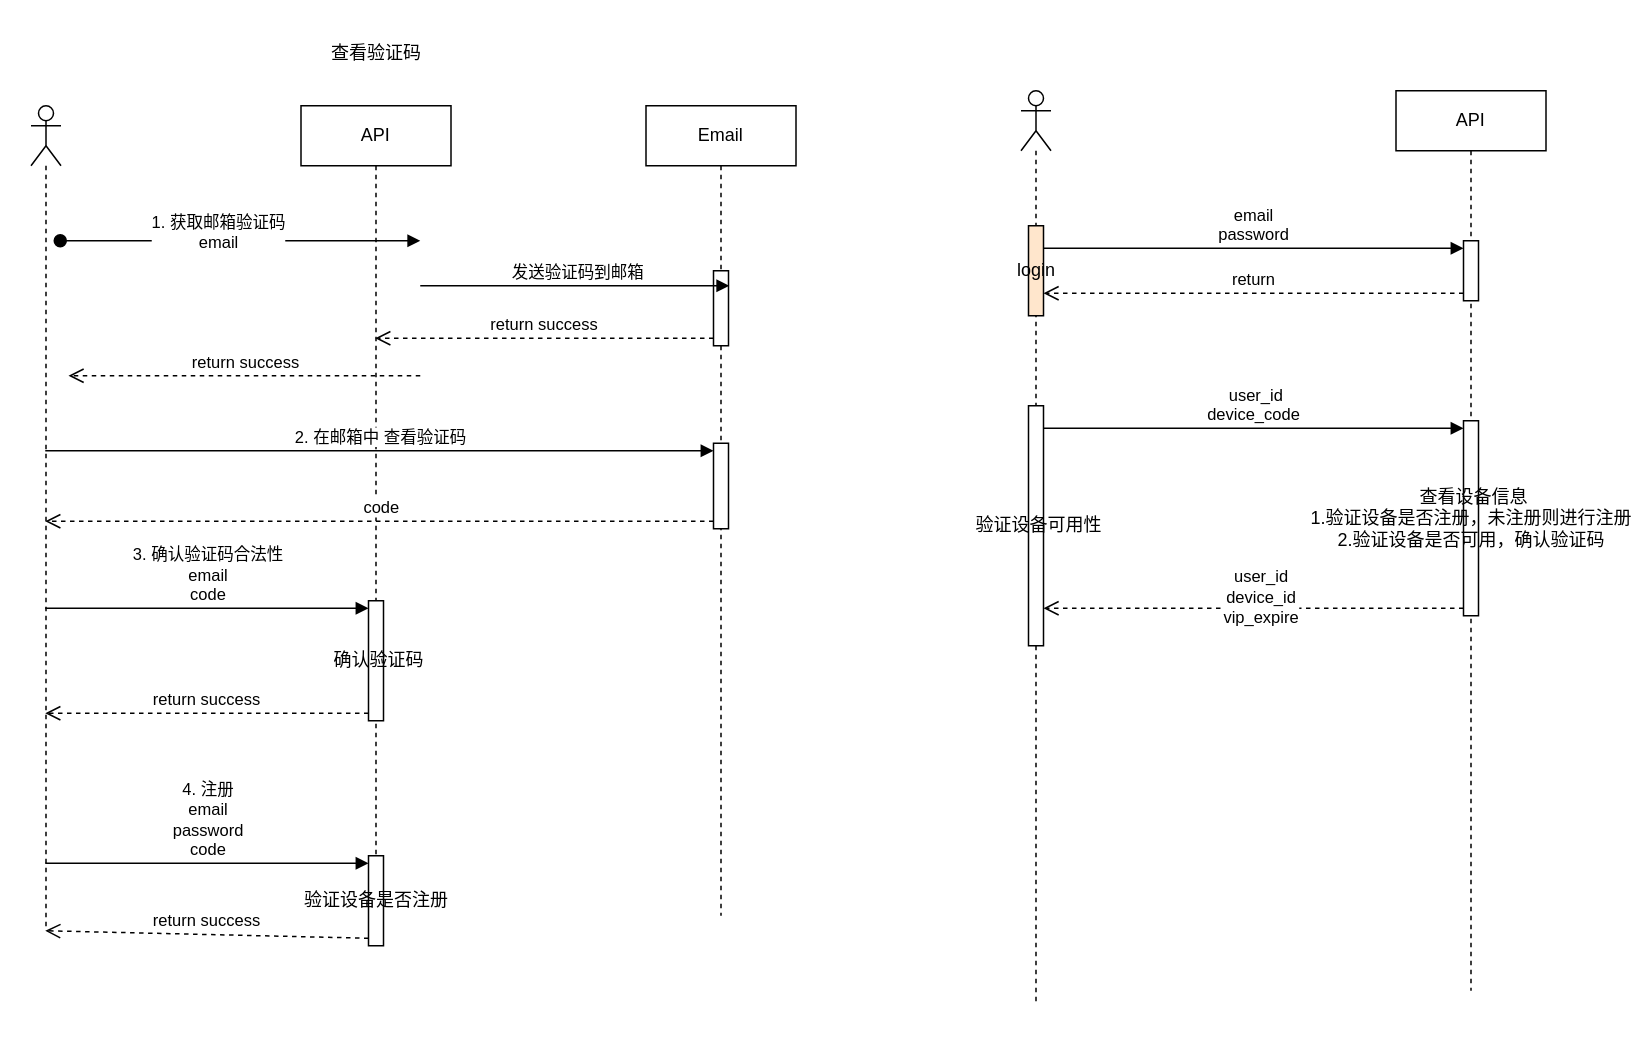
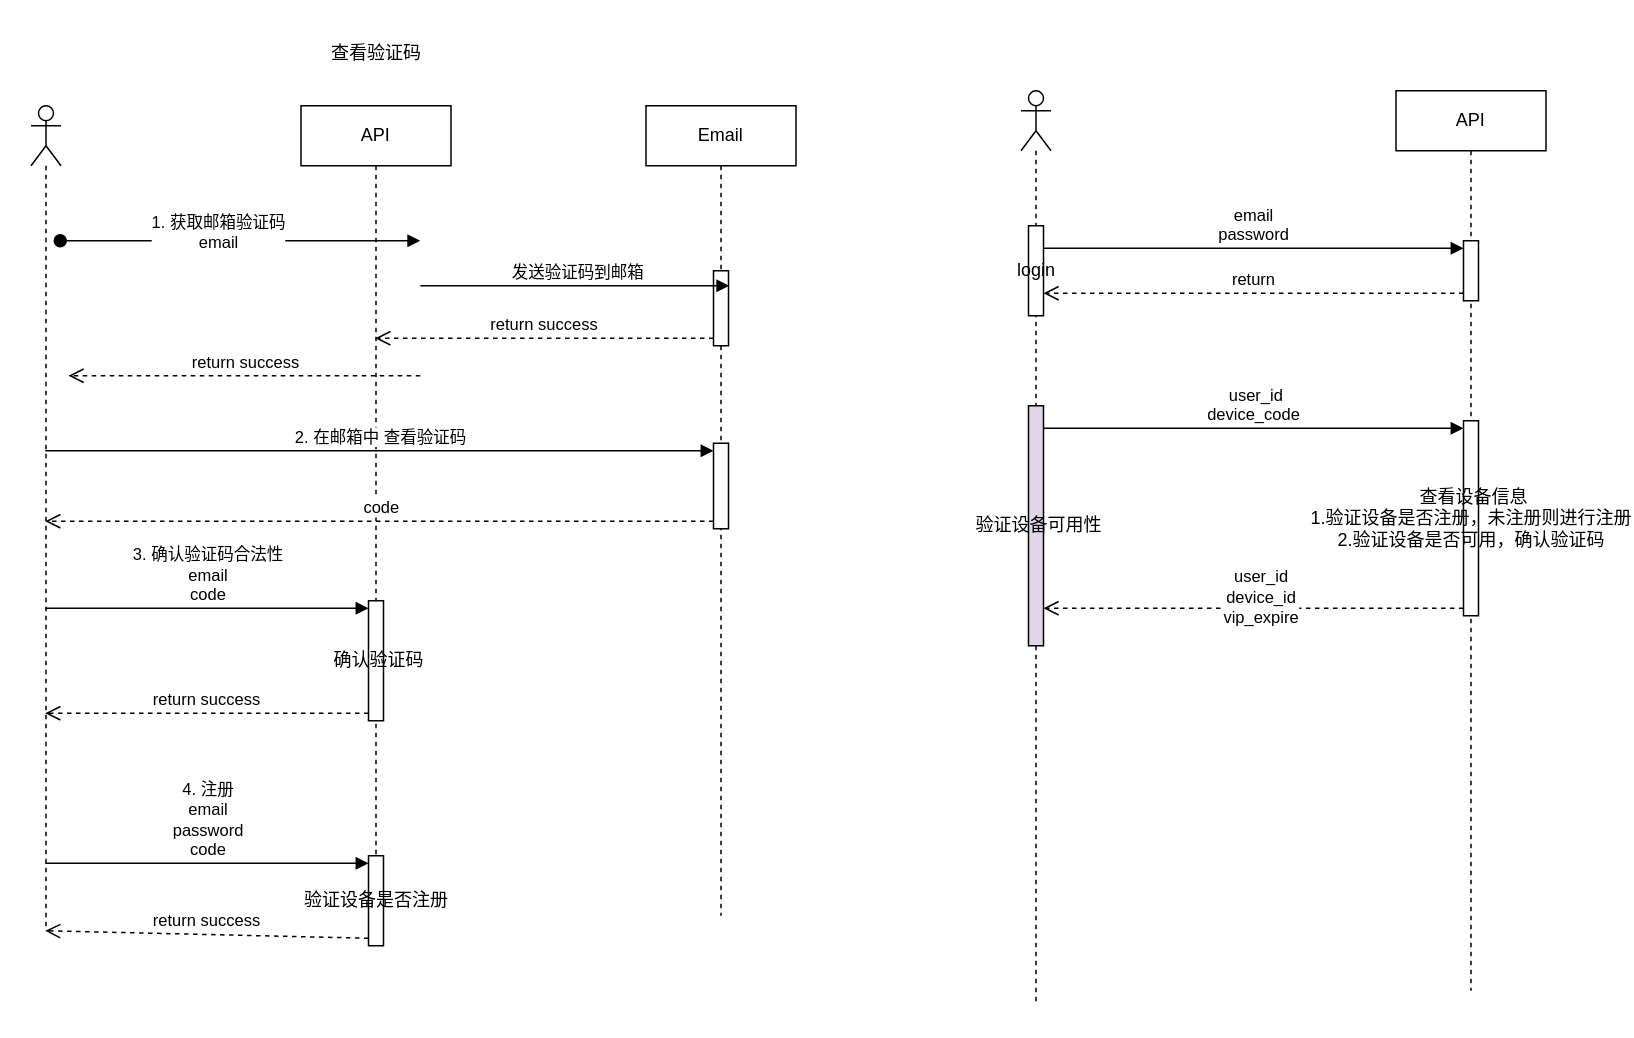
- <mxCell id="23" value="login" style="html=1;points=[[0,0,0,0,5],[0,1,0,0,-5],[1,0,0,0,5],[1,1,0,0,-5]];perimeter=orthogonalPerimeter;outlineConnect=0;targetShapes=umlLifeline;portConstraint=eastwest;newEdgeStyle={&quot;curved&quot;:0,&quot;rounded&quot;:0};fillColor=#ffe6cc;" vertex="1" parent="22"><mxGeometry x="5" y="90" width="10" height="60" as="geometry" /></mxCell>
+ <mxCell id="23" value="login" style="html=1;points=[[0,0,0,0,5],[0,1,0,0,-5],[1,0,0,0,5],[1,1,0,0,-5]];perimeter=orthogonalPerimeter;outlineConnect=0;targetShapes=umlLifeline;portConstraint=eastwest;newEdgeStyle={&quot;curved&quot;:0,&quot;rounded&quot;:0};" vertex="1" parent="22"><mxGeometry x="5" y="90" width="10" height="60" as="geometry" /></mxCell>
- <mxCell id="24" value="&amp;nbsp;验证设备可用性" style="html=1;points=[[0,0,0,0,5],[0,1,0,0,-5],[1,0,0,0,5],[1,1,0,0,-5]];perimeter=orthogonalPerimeter;outlineConnect=0;targetShapes=umlLifeline;portConstraint=eastwest;newEdgeStyle={&quot;curved&quot;:0,&quot;rounded&quot;:0};" vertex="1" parent="22"><mxGeometry x="5" y="210" width="10" height="160" as="geometry" /></mxCell>
+ <mxCell id="24" value="&amp;nbsp;验证设备可用性" style="html=1;points=[[0,0,0,0,5],[0,1,0,0,-5],[1,0,0,0,5],[1,1,0,0,-5]];perimeter=orthogonalPerimeter;outlineConnect=0;targetShapes=umlLifeline;portConstraint=eastwest;newEdgeStyle={&quot;curved&quot;:0,&quot;rounded&quot;:0};fillColor=#e1d5e7;" vertex="1" parent="22"><mxGeometry x="5" y="210" width="10" height="160" as="geometry" /></mxCell>
